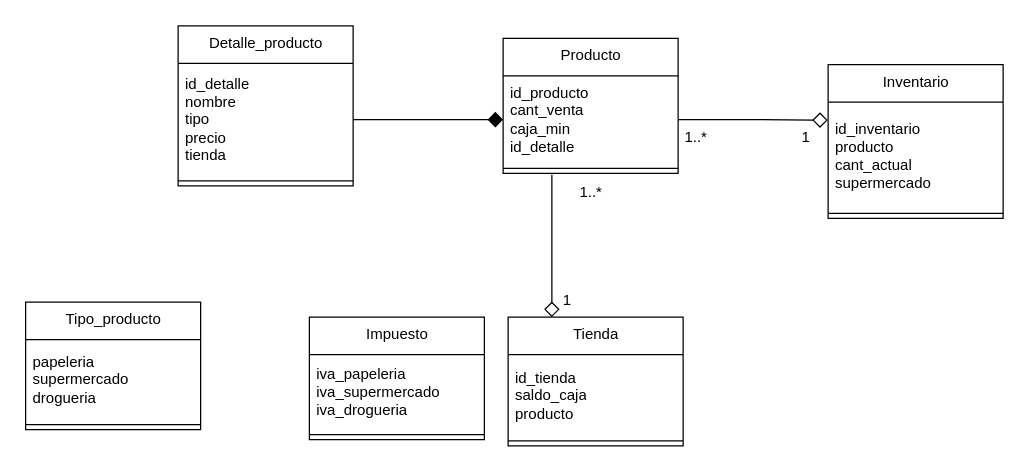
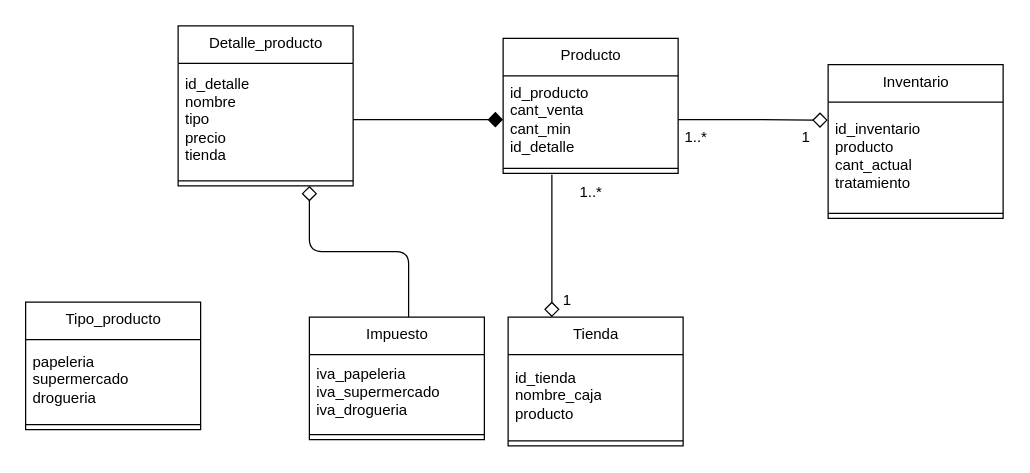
- <mxCell id="4" value="id_producto&lt;br&gt;cant_venta&lt;br&gt;caja_min&lt;br&gt;id_detalle" style="text;html=1;strokeColor=none;fillColor=none;align=left;verticalAlign=middle;spacingLeft=4;spacingRight=4;overflow=hidden;rotatable=0;points=[[0,0.5],[1,0.5]];portConstraint=eastwest;rounded=0;" parent="3" vertex="1"><mxGeometry y="30" width="140" height="70" as="geometry" /></mxCell>
+ <mxCell id="4" value="id_producto&lt;br&gt;cant_venta&lt;br&gt;cant_min&lt;br&gt;id_detalle" style="text;html=1;strokeColor=none;fillColor=none;align=left;verticalAlign=middle;spacingLeft=4;spacingRight=4;overflow=hidden;rotatable=0;points=[[0,0.5],[1,0.5]];portConstraint=eastwest;rounded=0;" parent="3" vertex="1"><mxGeometry y="30" width="140" height="70" as="geometry" /></mxCell>
- <mxCell id="7" value="id_inventario&lt;br&gt;producto&lt;br&gt;cant_actual&lt;br&gt;supermercado" style="text;html=1;strokeColor=none;fillColor=none;align=left;verticalAlign=middle;spacingLeft=4;spacingRight=4;overflow=hidden;rotatable=0;points=[[0,0.5],[1,0.5]];portConstraint=eastwest;rounded=0;" parent="6" vertex="1"><mxGeometry y="30" width="140" height="85" as="geometry" /></mxCell>
+ <mxCell id="7" value="id_inventario&lt;br&gt;producto&lt;br&gt;cant_actual&lt;br&gt;tratamiento" style="text;html=1;strokeColor=none;fillColor=none;align=left;verticalAlign=middle;spacingLeft=4;spacingRight=4;overflow=hidden;rotatable=0;points=[[0,0.5],[1,0.5]];portConstraint=eastwest;rounded=0;" parent="6" vertex="1"><mxGeometry y="30" width="140" height="85" as="geometry" /></mxCell>
+ <mxCell id="21" style="edgeStyle=orthogonalEdgeStyle;jumpSize=6;html=1;entryX=0.75;entryY=1;entryDx=0;entryDy=0;endArrow=diamond;endFill=0;endSize=10;exitX=0.567;exitY=-0.002;exitDx=0;exitDy=0;exitPerimeter=0;" parent="1" source="22" target="17" edge="1"><mxGeometry relative="1" as="geometry" /></mxCell>
- <mxCell id="10" value="id_tienda&lt;br&gt;saldo_caja&lt;br&gt;producto" style="text;html=1;strokeColor=none;fillColor=none;align=left;verticalAlign=middle;spacingLeft=4;spacingRight=4;overflow=hidden;rotatable=0;points=[[0,0.5],[1,0.5]];portConstraint=eastwest;rounded=0;" parent="9" vertex="1"><mxGeometry y="30" width="140" height="65" as="geometry" /></mxCell>
+ <mxCell id="10" value="id_tienda&lt;br&gt;nombre_caja&lt;br&gt;producto" style="text;html=1;strokeColor=none;fillColor=none;align=left;verticalAlign=middle;spacingLeft=4;spacingRight=4;overflow=hidden;rotatable=0;points=[[0,0.5],[1,0.5]];portConstraint=eastwest;rounded=0;" parent="9" vertex="1"><mxGeometry y="30" width="140" height="65" as="geometry" /></mxCell>
